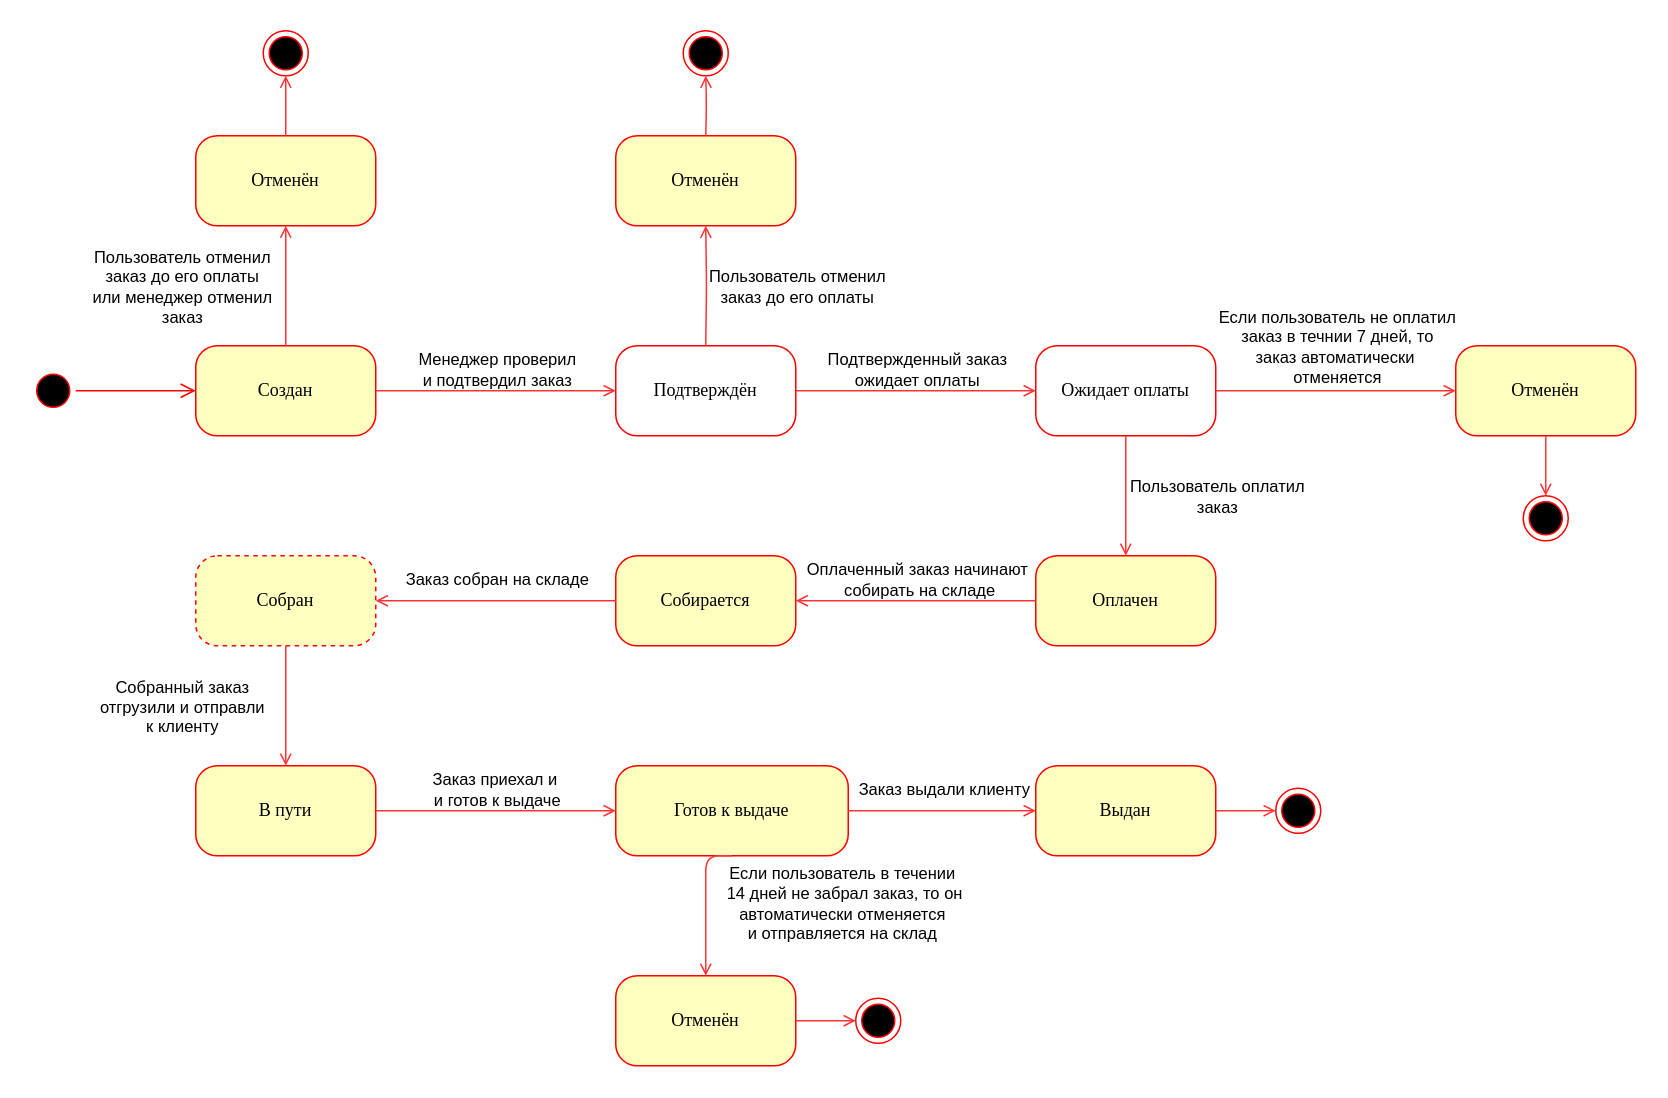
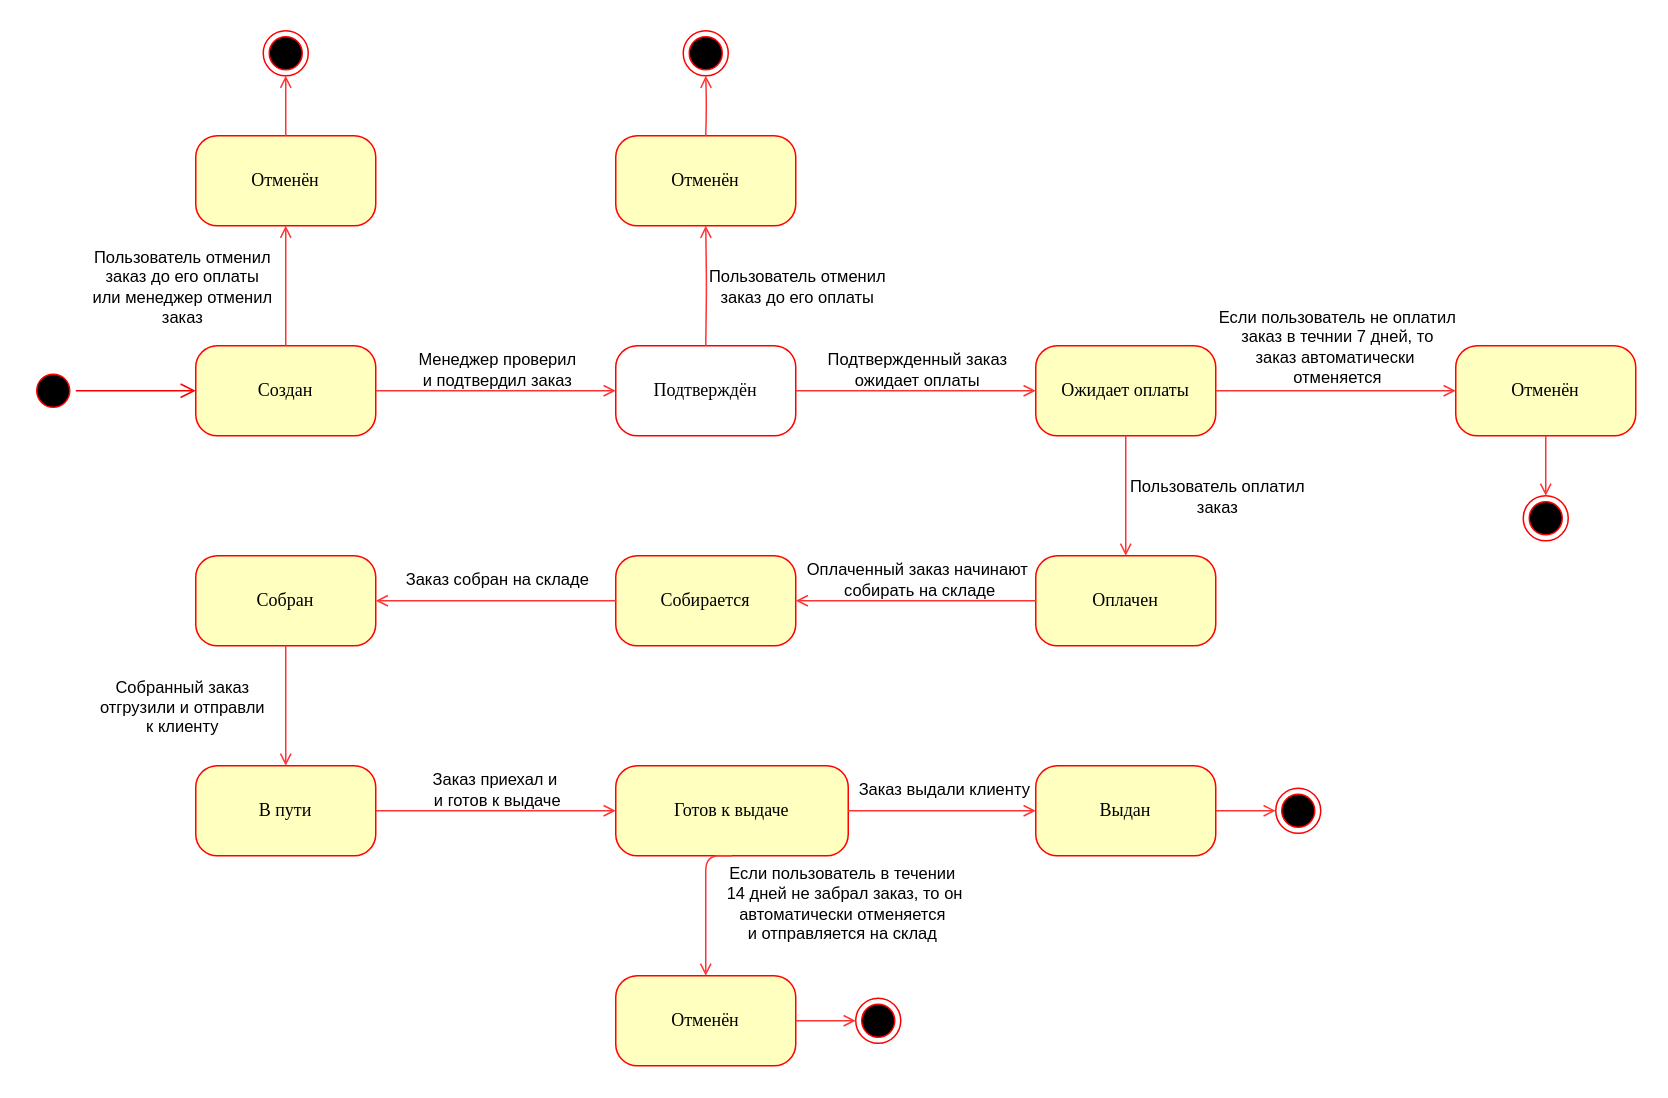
- <mxCell id="8" value="Ожидает оплаты" style="rounded=1;whiteSpace=wrap;html=1;arcSize=24;fillColor=#ffffff;strokeColor=#ff0000;shadow=0;comic=0;labelBackgroundColor=none;fontFamily=Verdana;fontSize=12;fontColor=#000000;align=center;" parent="1" vertex="1"><mxGeometry x="690" y="230" width="120" height="60" as="geometry" /></mxCell>
+ <mxCell id="8" value="Ожидает оплаты" style="rounded=1;whiteSpace=wrap;html=1;arcSize=24;fillColor=#ffffc0;strokeColor=#ff0000;shadow=0;comic=0;labelBackgroundColor=none;fontFamily=Verdana;fontSize=12;fontColor=#000000;align=center;" parent="1" vertex="1"><mxGeometry x="690" y="230" width="120" height="60" as="geometry" /></mxCell>
- <mxCell id="21" value="Собран" style="rounded=1;whiteSpace=wrap;html=1;arcSize=24;fillColor=#ffffc0;strokeColor=#ff0000;shadow=0;comic=0;labelBackgroundColor=none;fontFamily=Verdana;fontSize=12;fontColor=#000000;align=center;dashed=1;" parent="1" vertex="1"><mxGeometry x="130" y="370" width="120" height="60" as="geometry" /></mxCell>
+ <mxCell id="21" value="Собран" style="rounded=1;whiteSpace=wrap;html=1;arcSize=24;fillColor=#ffffc0;strokeColor=#ff0000;shadow=0;comic=0;labelBackgroundColor=none;fontFamily=Verdana;fontSize=12;fontColor=#000000;align=center;" parent="1" vertex="1"><mxGeometry x="130" y="370" width="120" height="60" as="geometry" /></mxCell>
